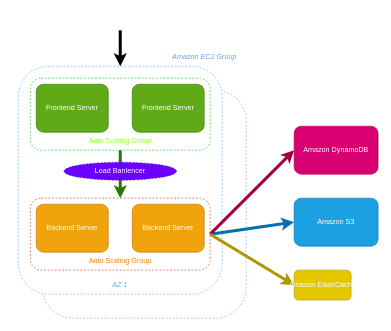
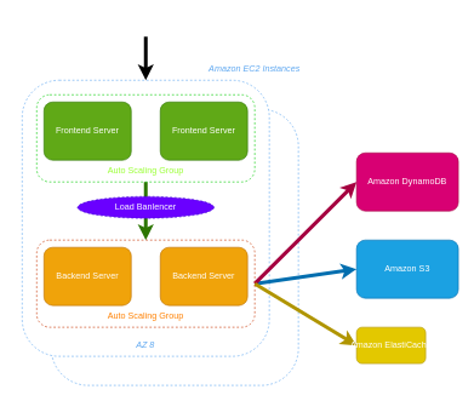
- <mxCell id="20" value="&lt;span&gt;&lt;em class=&quot;qkunPe&quot;&gt;&lt;font color=&quot;#5ea7f0&quot;&gt;Amazon EC2 Group&lt;/font&gt;&lt;/em&gt;&lt;/span&gt;" style="text;whiteSpace=wrap;html=1;fontColor=#FFFFFF;" parent="1" vertex="1"><mxGeometry x="285" y="80" width="185" height="30" as="geometry" /></mxCell>
+ <mxCell id="20" value="&lt;span&gt;&lt;em class=&quot;qkunPe&quot;&gt;&lt;font color=&quot;#5ea7f0&quot;&gt;Amazon EC2 Instances&lt;/font&gt;&lt;/em&gt;&lt;/span&gt;" style="text;whiteSpace=wrap;html=1;fontColor=#FFFFFF;" parent="1" vertex="1"><mxGeometry x="285" y="80" width="185" height="30" as="geometry" /></mxCell>
- <mxCell id="16" value="&lt;span&gt;&lt;em class=&quot;qkunPe&quot;&gt;&lt;font color=&quot;#5ea7f0&quot;&gt;AZ 1&lt;/font&gt;&lt;/em&gt;&lt;/span&gt;" style="text;whiteSpace=wrap;html=1;fontColor=#FFFFFF;" parent="1" vertex="1"><mxGeometry x="185" y="460" width="35" height="30" as="geometry" /></mxCell>
+ <mxCell id="16" value="&lt;span&gt;&lt;em class=&quot;qkunPe&quot;&gt;&lt;font color=&quot;#5ea7f0&quot;&gt;AZ 8&lt;/font&gt;&lt;/em&gt;&lt;/span&gt;" style="text;whiteSpace=wrap;html=1;fontColor=#FFFFFF;" parent="1" vertex="1"><mxGeometry x="185" y="460" width="35" height="30" as="geometry" /></mxCell>
